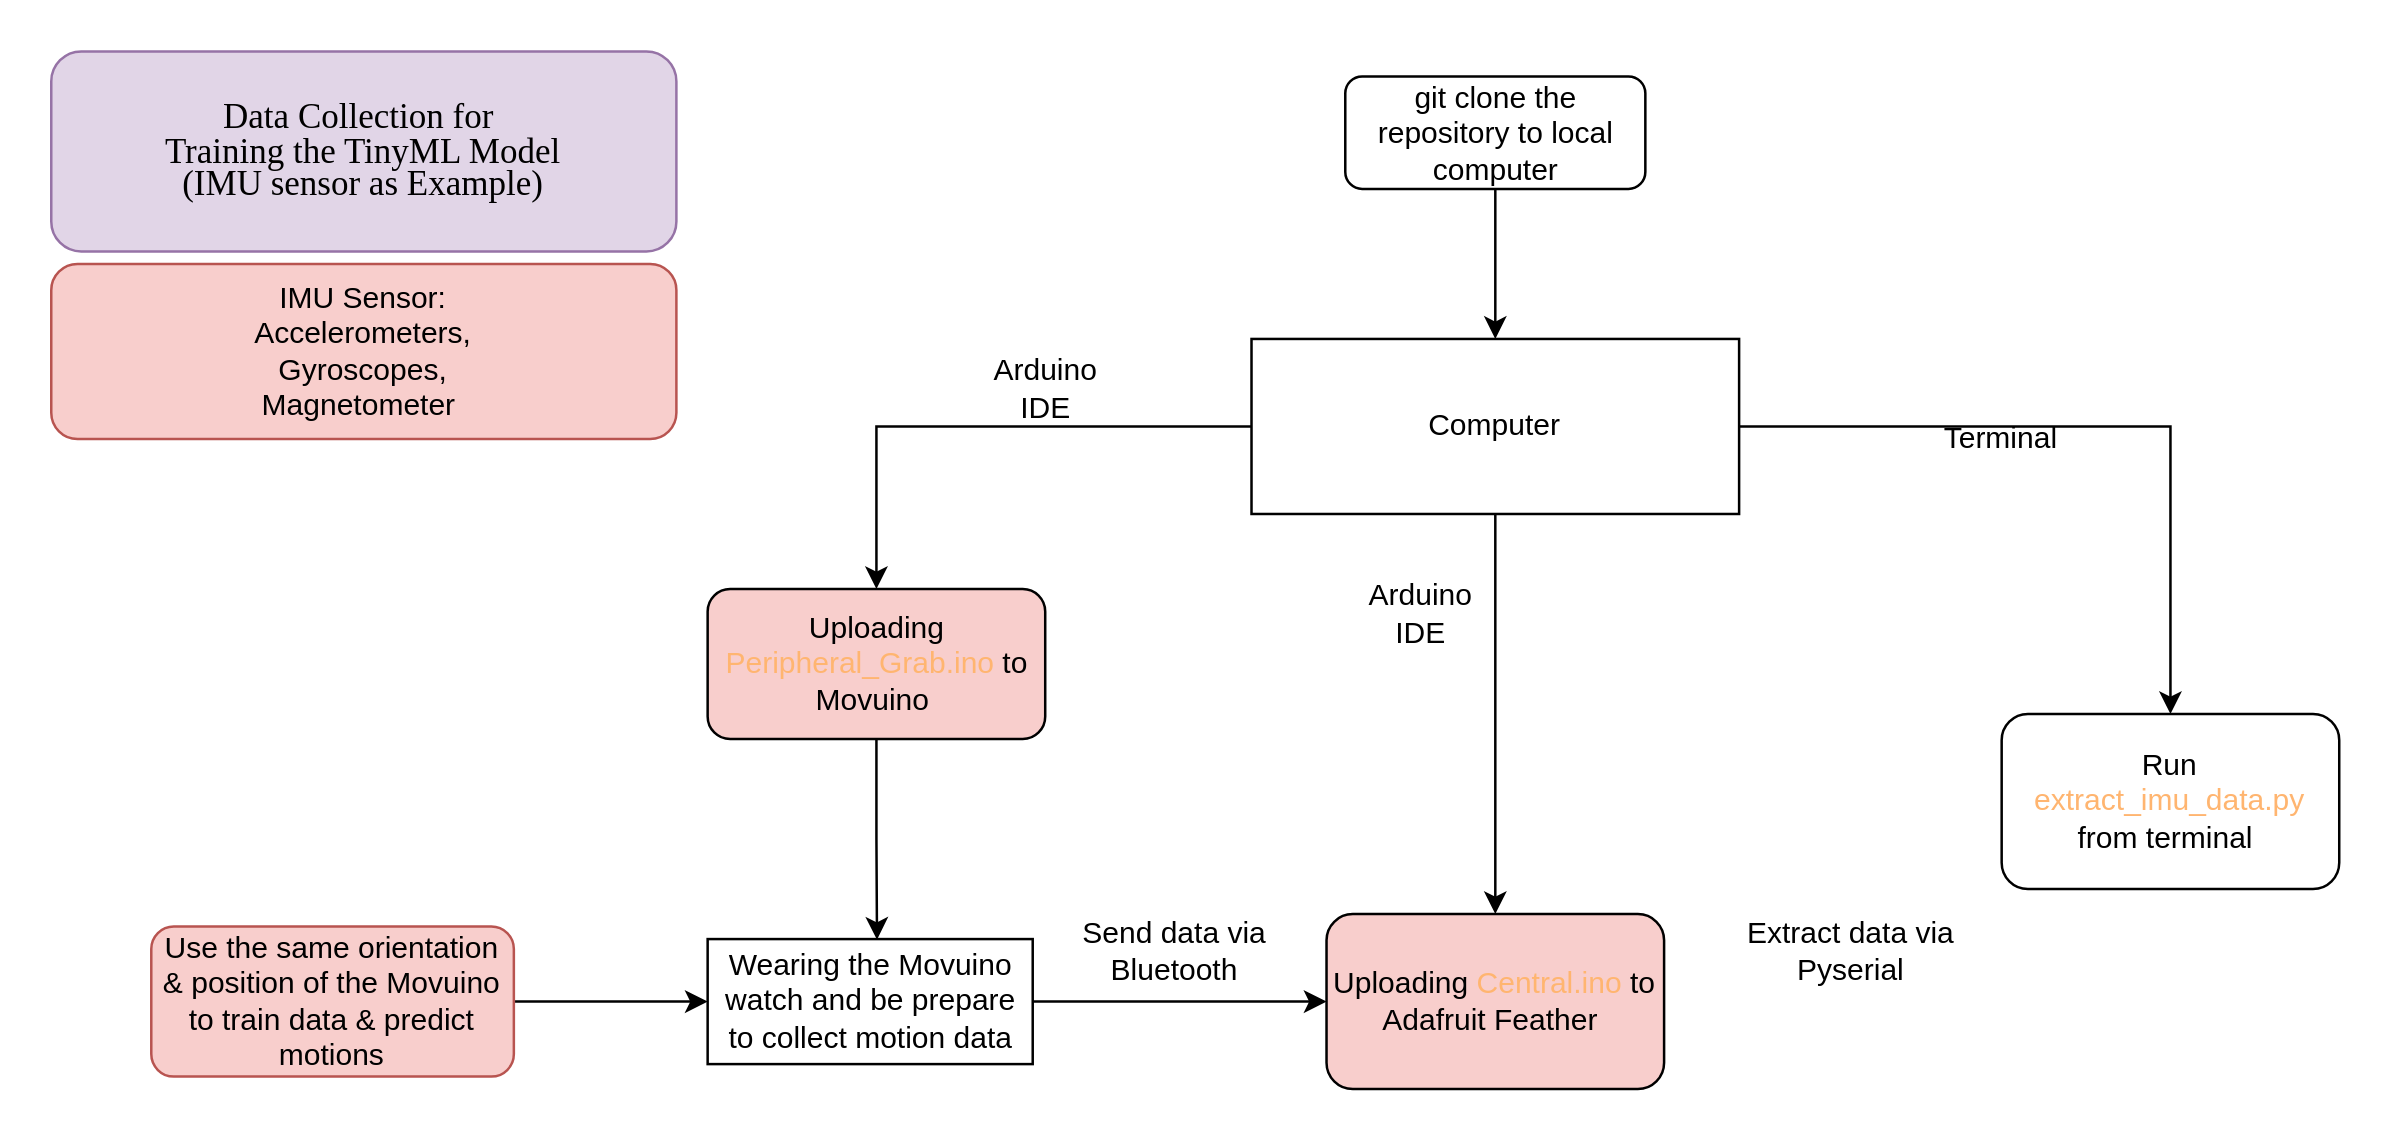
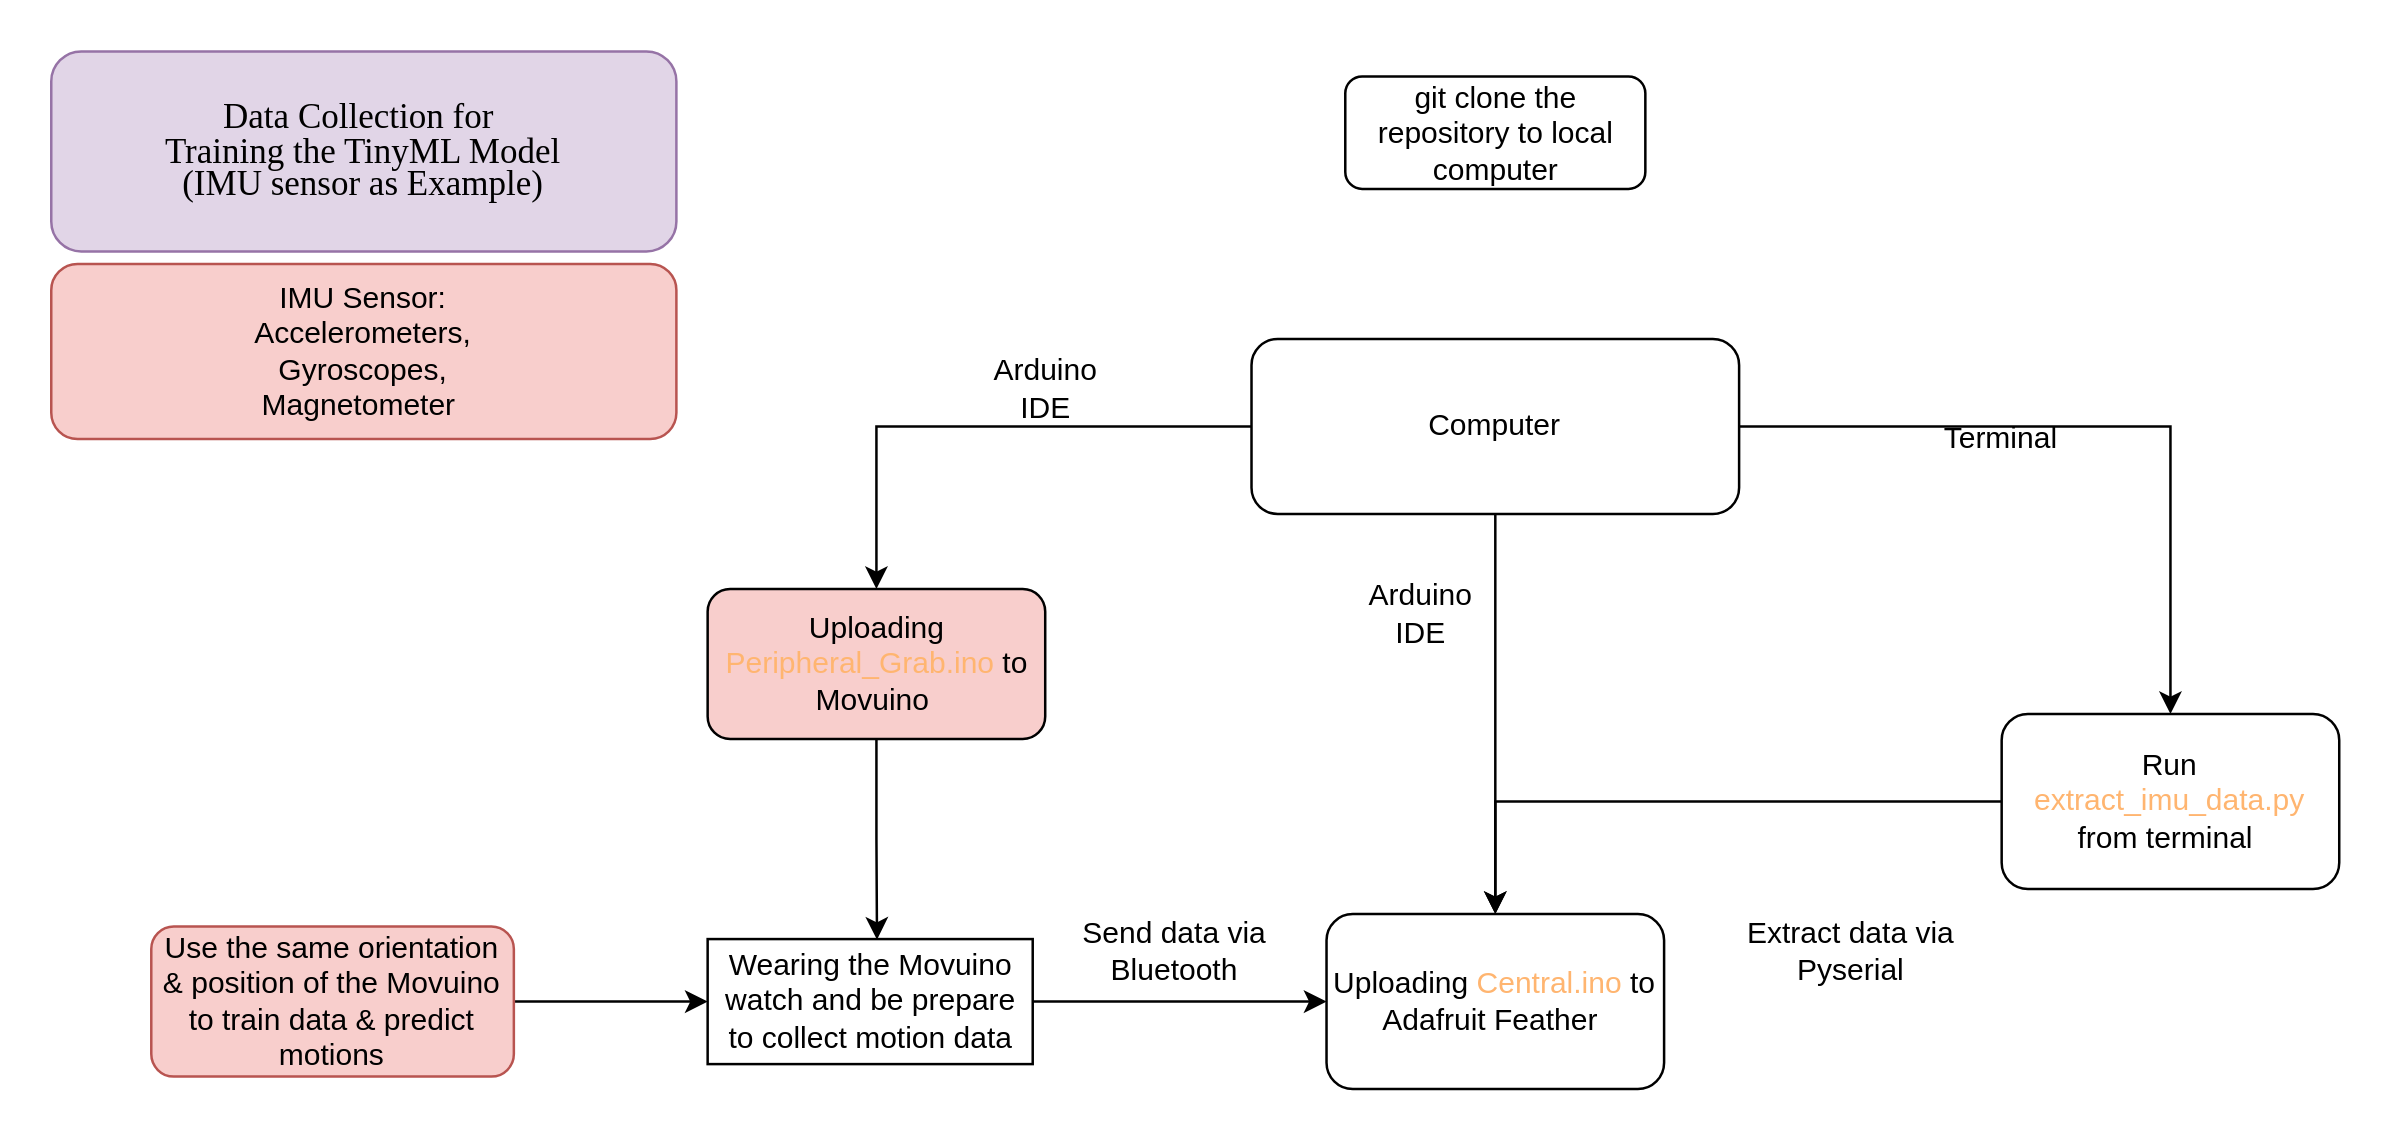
- <mxCell id="22" style="edgeStyle=orthogonalEdgeStyle;rounded=0;orthogonalLoop=1;jettySize=auto;html=1;entryX=0.5;entryY=0;entryDx=0;entryDy=0;" edge="1" parent="1" source="23" target="18"><mxGeometry relative="1" as="geometry" /></mxCell>
- <mxCell id="18" value="Computer" style="whiteSpace=wrap;html=1;fontSize=12;glass=0;strokeWidth=1;shadow=0;rounded=0;" vertex="1" parent="1"><mxGeometry x="500" y="135" width="195" height="70" as="geometry" /></mxCell>
+ <mxCell id="18" value="Computer" style="rounded=1;whiteSpace=wrap;html=1;fontSize=12;glass=0;strokeWidth=1;shadow=0;" vertex="1" parent="1"><mxGeometry x="500" y="135" width="195" height="70" as="geometry" /></mxCell>
+ <mxCell id="11" style="edgeStyle=orthogonalEdgeStyle;rounded=0;orthogonalLoop=1;jettySize=auto;html=1;" edge="1" parent="1" source="12" target="10"><mxGeometry relative="1" as="geometry" /></mxCell>
- <mxCell id="10" value="Uploading &lt;font color=&quot;#ffb570&quot;&gt;Central.ino&lt;/font&gt; to Adafruit Feather&amp;nbsp;" style="rounded=1;whiteSpace=wrap;html=1;fontSize=12;glass=0;strokeWidth=1;shadow=0;fillColor=#f8cecc;" vertex="1" parent="1"><mxGeometry x="530" y="365" width="135" height="70" as="geometry" /></mxCell>
+ <mxCell id="10" value="Uploading &lt;font color=&quot;#ffb570&quot;&gt;Central.ino&lt;/font&gt; to Adafruit Feather&amp;nbsp;" style="rounded=1;whiteSpace=wrap;html=1;fontSize=12;glass=0;strokeWidth=1;shadow=0;" vertex="1" parent="1"><mxGeometry x="530" y="365" width="135" height="70" as="geometry" /></mxCell>
